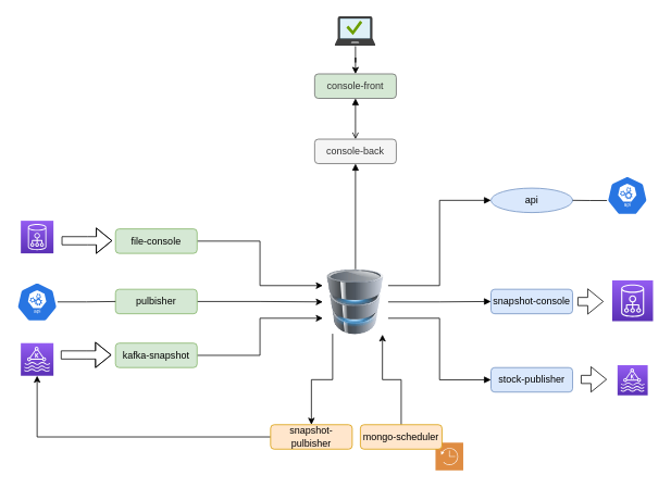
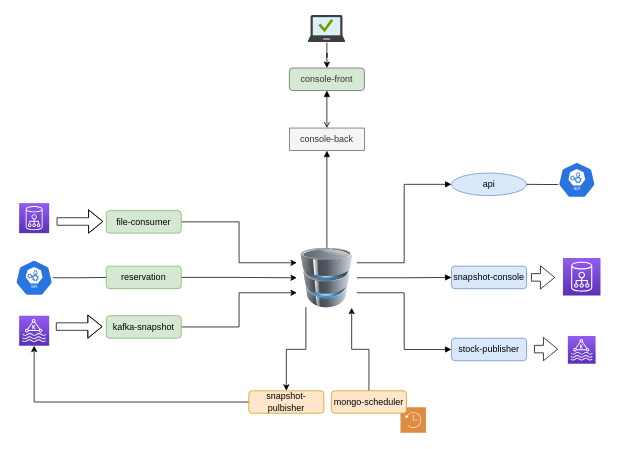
- <mxCell id="12" value="console-back" style="rounded=1;whiteSpace=wrap;html=1;fillColor=#f5f5f5;fontColor=#333333;strokeColor=#666666;" vertex="1" parent="1"><mxGeometry x="385" y="170" width="100" height="30" as="geometry" /></mxCell>
+ <mxCell id="12" value="console-back" style="whiteSpace=wrap;html=1;fillColor=#f5f5f5;fontColor=#333333;strokeColor=#666666;rounded=0;" vertex="1" parent="1"><mxGeometry x="385" y="170" width="100" height="30" as="geometry" /></mxCell>
- <mxCell id="4" value="file-console" style="rounded=1;whiteSpace=wrap;html=1;fillColor=#d5e8d4;strokeColor=#82b366;" vertex="1" parent="1"><mxGeometry x="141" y="280" width="100" height="30" as="geometry" /></mxCell>
+ <mxCell id="4" value="file-consumer" style="rounded=1;whiteSpace=wrap;html=1;fillColor=#d5e8d4;strokeColor=#82b366;" vertex="1" parent="1"><mxGeometry x="141" y="280" width="100" height="30" as="geometry" /></mxCell>
- <mxCell id="8" value="pulbisher" style="rounded=1;whiteSpace=wrap;html=1;fillColor=#d5e8d4;strokeColor=#82b366;" vertex="1" parent="1"><mxGeometry x="141" y="354" width="100" height="30" as="geometry" /></mxCell>
+ <mxCell id="8" value="reservation" style="rounded=1;whiteSpace=wrap;html=1;fillColor=#d5e8d4;strokeColor=#82b366;" vertex="1" parent="1"><mxGeometry x="141" y="354" width="100" height="30" as="geometry" /></mxCell>
